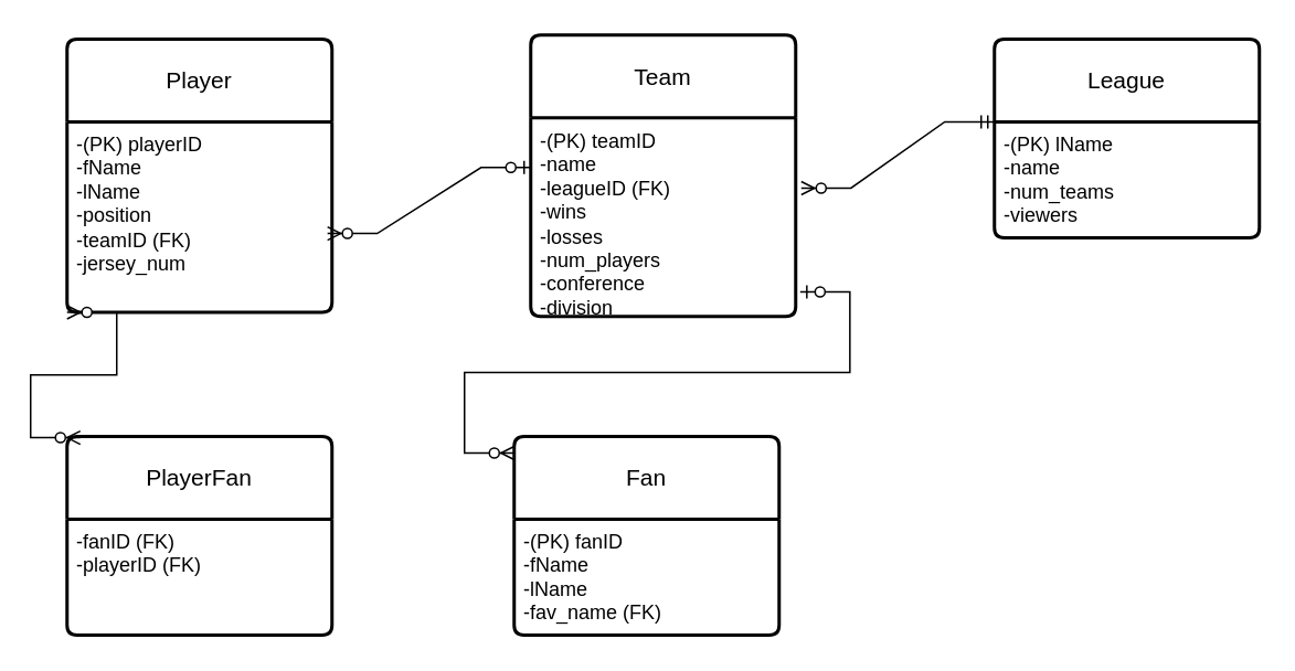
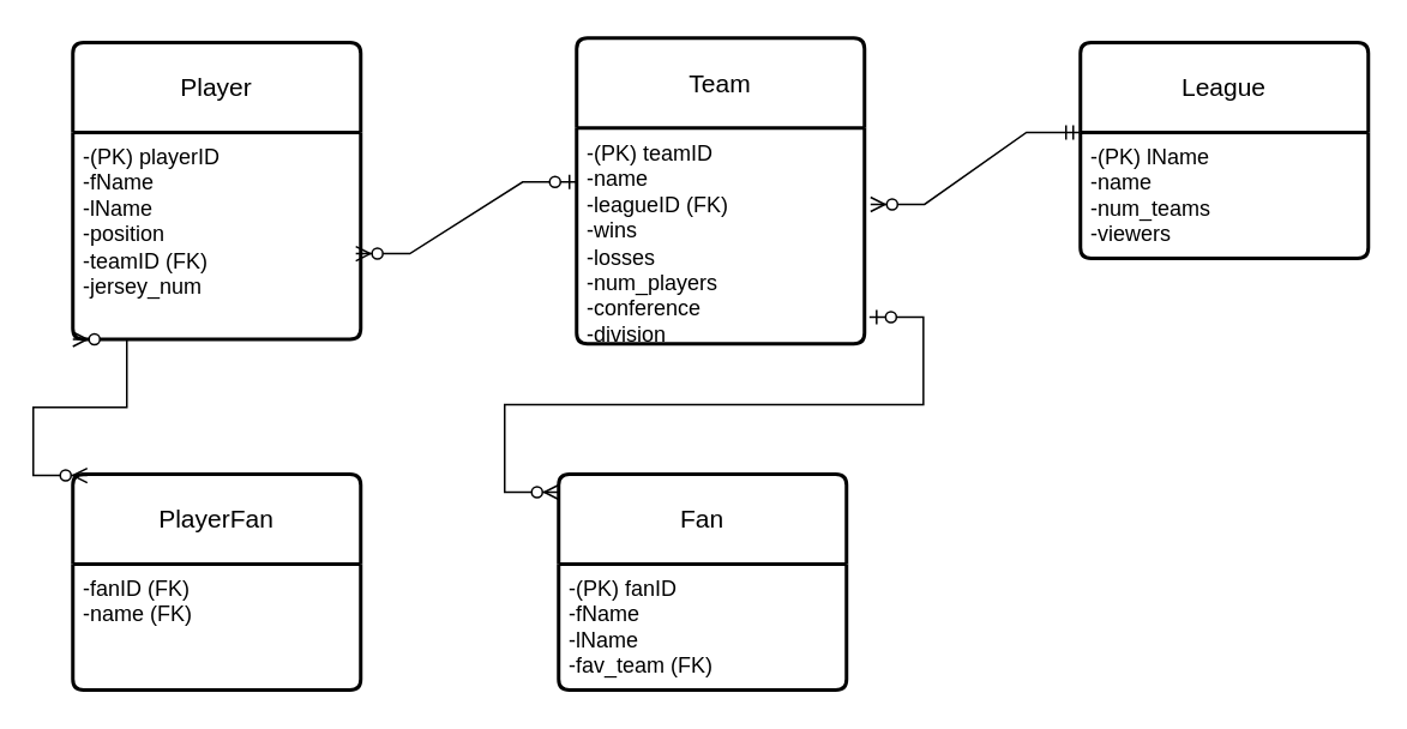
- <mxCell id="13" value="-fanID (FK)&lt;div&gt;-playerID (FK)&lt;/div&gt;" style="align=left;strokeColor=none;fillColor=none;spacingLeft=4;spacingRight=4;fontSize=12;verticalAlign=top;resizable=0;rotatable=0;part=1;html=1;whiteSpace=wrap;" vertex="1" parent="12"><mxGeometry y="50" width="160" height="70" as="geometry" /></mxCell>
+ <mxCell id="13" value="-fanID (FK)&lt;div&gt;-name (FK)&lt;/div&gt;" style="align=left;strokeColor=none;fillColor=none;spacingLeft=4;spacingRight=4;fontSize=12;verticalAlign=top;resizable=0;rotatable=0;part=1;html=1;whiteSpace=wrap;" vertex="1" parent="12"><mxGeometry y="50" width="160" height="70" as="geometry" /></mxCell>
- <mxCell id="9" value="-(PK) fanID&lt;div&gt;-fName&lt;/div&gt;&lt;div&gt;-lName&lt;/div&gt;&lt;div&gt;-fav_name (FK)&lt;/div&gt;" style="align=left;strokeColor=none;fillColor=none;spacingLeft=4;spacingRight=4;fontSize=12;verticalAlign=top;resizable=0;rotatable=0;part=1;html=1;whiteSpace=wrap;" vertex="1" parent="8"><mxGeometry y="50" width="160" height="70" as="geometry" /></mxCell>
+ <mxCell id="9" value="-(PK) fanID&lt;div&gt;-fName&lt;/div&gt;&lt;div&gt;-lName&lt;/div&gt;&lt;div&gt;-fav_team (FK)&lt;/div&gt;" style="align=left;strokeColor=none;fillColor=none;spacingLeft=4;spacingRight=4;fontSize=12;verticalAlign=top;resizable=0;rotatable=0;part=1;html=1;whiteSpace=wrap;" vertex="1" parent="8"><mxGeometry y="50" width="160" height="70" as="geometry" /></mxCell>
